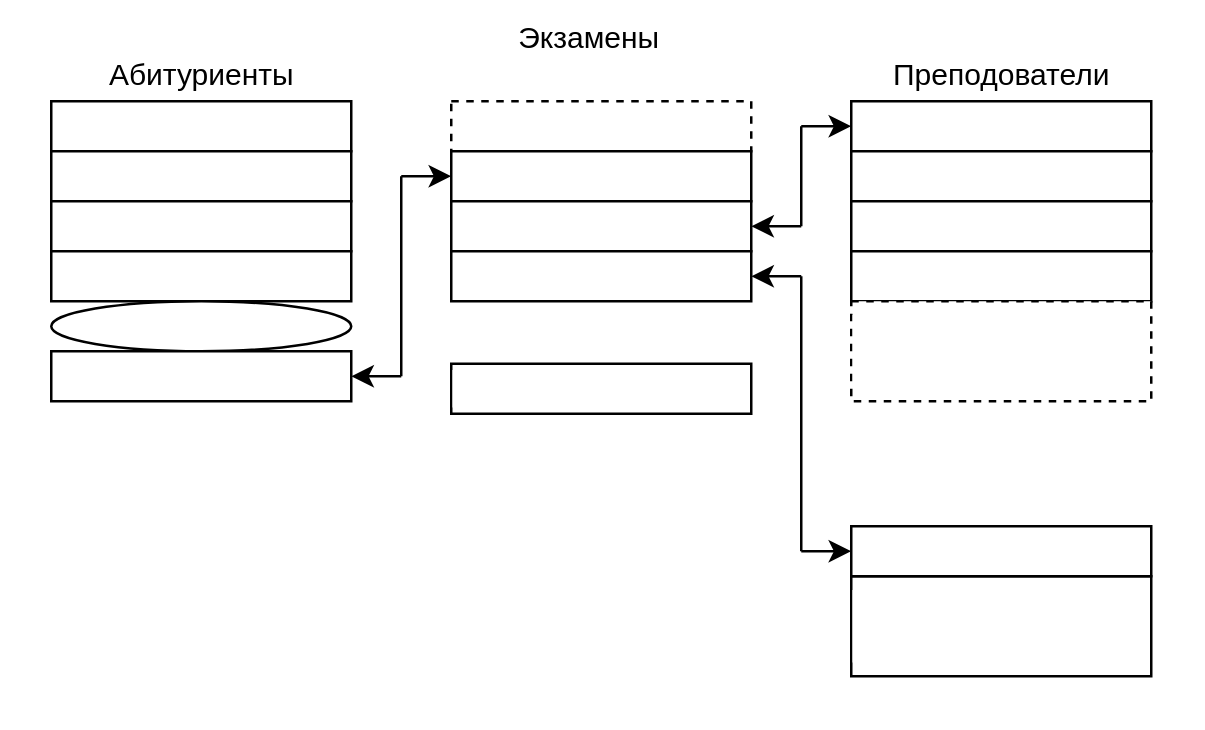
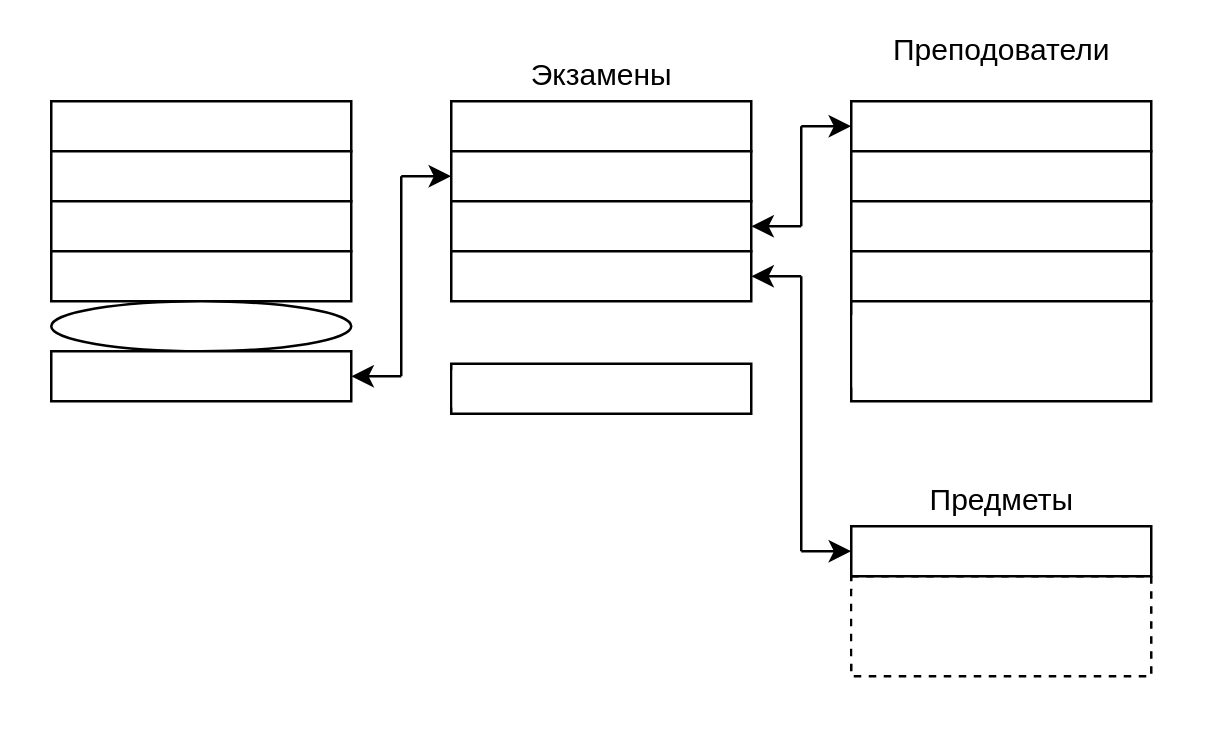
- <mxCell id="14" value="Экзамены" style="text;html=1;align=center;verticalAlign=middle;resizable=0;points=[];autosize=1;strokeColor=none;fillColor=none;fontColor=default;" parent="1" vertex="1"><mxGeometry x="200" y="5" width="70" height="20" as="geometry" /></mxCell>
+ <mxCell id="14" value="Экзамены" style="text;html=1;align=center;verticalAlign=middle;resizable=0;points=[];autosize=1;strokeColor=none;fillColor=none;fontColor=default;" parent="1" vertex="1"><mxGeometry x="205" y="20" width="70" height="20" as="geometry" /></mxCell>
- <mxCell id="3" value="Абитуриенты" style="text;html=1;align=center;verticalAlign=middle;resizable=0;points=[];autosize=1;strokeColor=none;fillColor=none;fontColor=default;" parent="1" vertex="1"><mxGeometry x="35" y="20" width="90" height="20" as="geometry" /></mxCell>
- <mxCell id="20" value="Преподователи" style="text;html=1;align=center;verticalAlign=middle;resizable=0;points=[];autosize=1;strokeColor=none;fillColor=none;fontColor=default;" parent="1" vertex="1"><mxGeometry x="350" y="20" width="100" height="20" as="geometry" /></mxCell>
+ <mxCell id="20" value="Преподователи" style="text;html=1;align=center;verticalAlign=middle;resizable=0;points=[];autosize=1;strokeColor=none;fillColor=none;fontColor=default;" parent="1" vertex="1"><mxGeometry x="350" y="10" width="100" height="20" as="geometry" /></mxCell>
- <mxCell id="9" value="Код экзамена" style="rounded=0;whiteSpace=wrap;html=1;strokeColor=default;labelBackgroundColor=default;fontColor=white;fillColor=default;dashed=1;" parent="1" vertex="1"><mxGeometry x="180" y="40" width="120" height="20" as="geometry" /></mxCell>
+ <mxCell id="9" value="Код экзамена" style="rounded=0;whiteSpace=wrap;html=1;strokeColor=default;labelBackgroundColor=default;fontColor=white;fillColor=default;" parent="1" vertex="1"><mxGeometry x="180" y="40" width="120" height="20" as="geometry" /></mxCell>
- <mxCell id="19" value="Оплата за приём экзамена" style="rounded=0;whiteSpace=wrap;html=1;strokeColor=default;labelBackgroundColor=default;fontColor=white;fillColor=default;dashed=1;" parent="1" vertex="1"><mxGeometry x="340" y="120" width="120" height="40" as="geometry" /></mxCell>
+ <mxCell id="19" value="Оплата за приём экзамена" style="rounded=0;whiteSpace=wrap;html=1;strokeColor=default;labelBackgroundColor=default;fontColor=white;fillColor=default;" parent="1" vertex="1"><mxGeometry x="340" y="120" width="120" height="40" as="geometry" /></mxCell>
+ <mxCell id="23" value="Предметы" style="text;html=1;align=center;verticalAlign=middle;resizable=0;points=[];autosize=1;strokeColor=none;fillColor=none;fontColor=default;" parent="1" vertex="1"><mxGeometry x="365" y="190" width="70" height="20" as="geometry" /></mxCell>
- <mxCell id="21" value="Наименование предмета" style="rounded=0;whiteSpace=wrap;html=1;strokeColor=default;labelBackgroundColor=default;fontColor=white;fillColor=default;" parent="1" vertex="1"><mxGeometry x="340" y="230" width="120" height="40" as="geometry" /></mxCell>
+ <mxCell id="21" value="Наименование предмета" style="rounded=0;whiteSpace=wrap;html=1;strokeColor=default;labelBackgroundColor=default;fontColor=white;fillColor=default;dashed=1;" parent="1" vertex="1"><mxGeometry x="340" y="230" width="120" height="40" as="geometry" /></mxCell>
